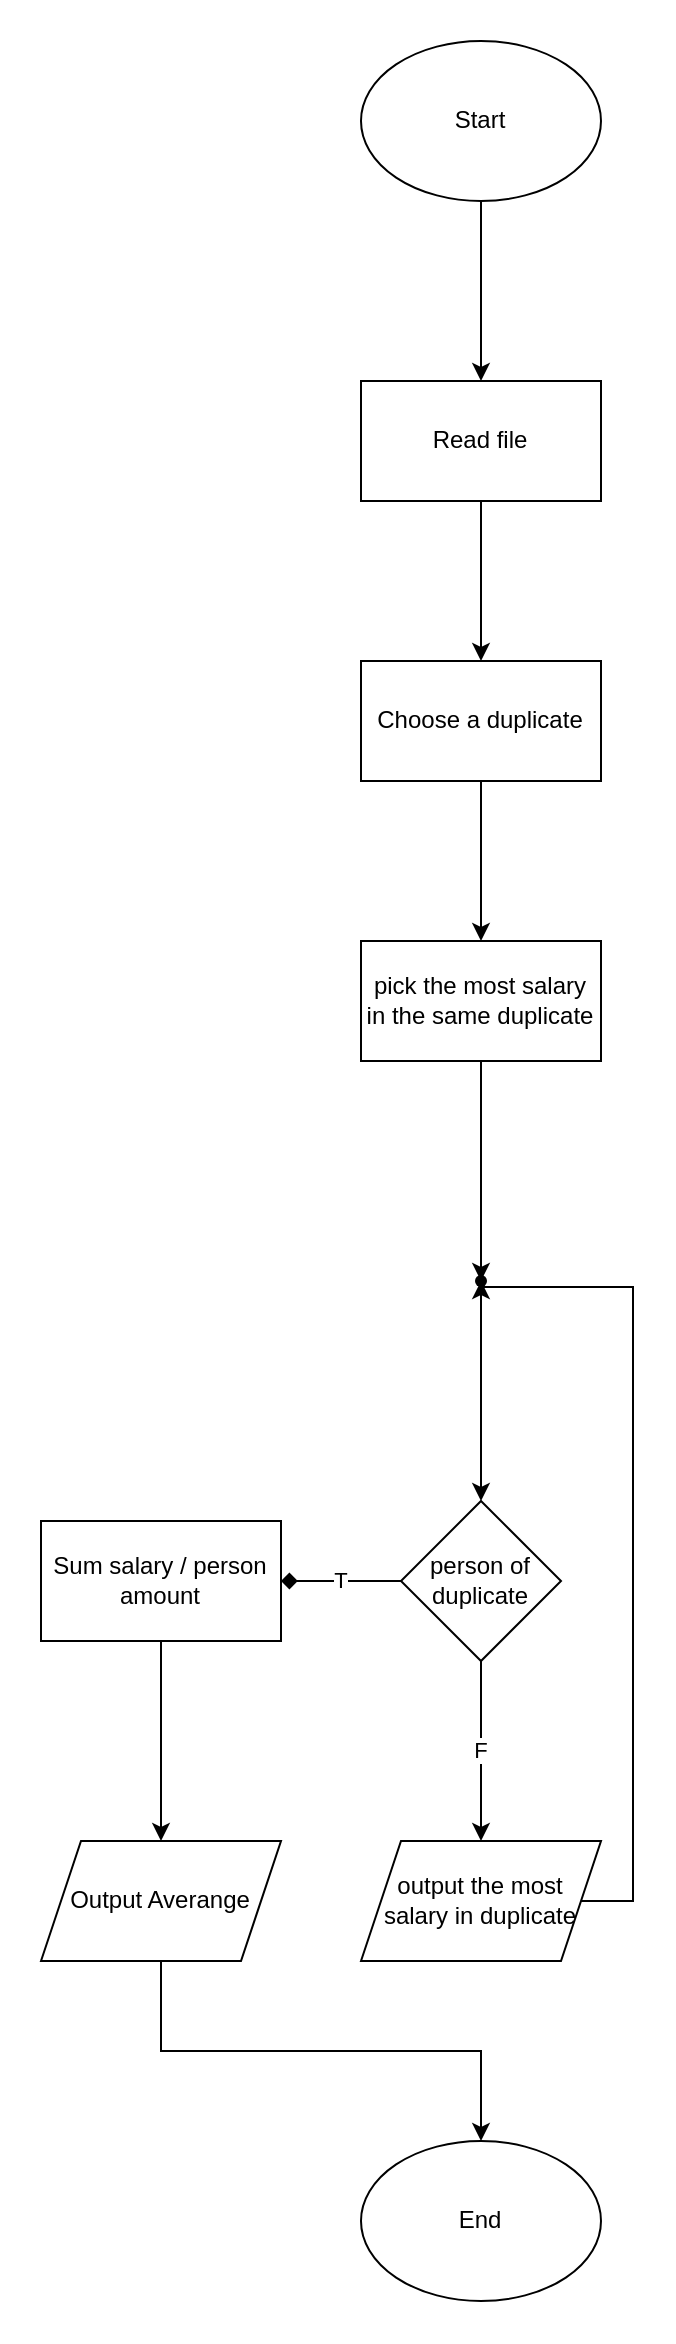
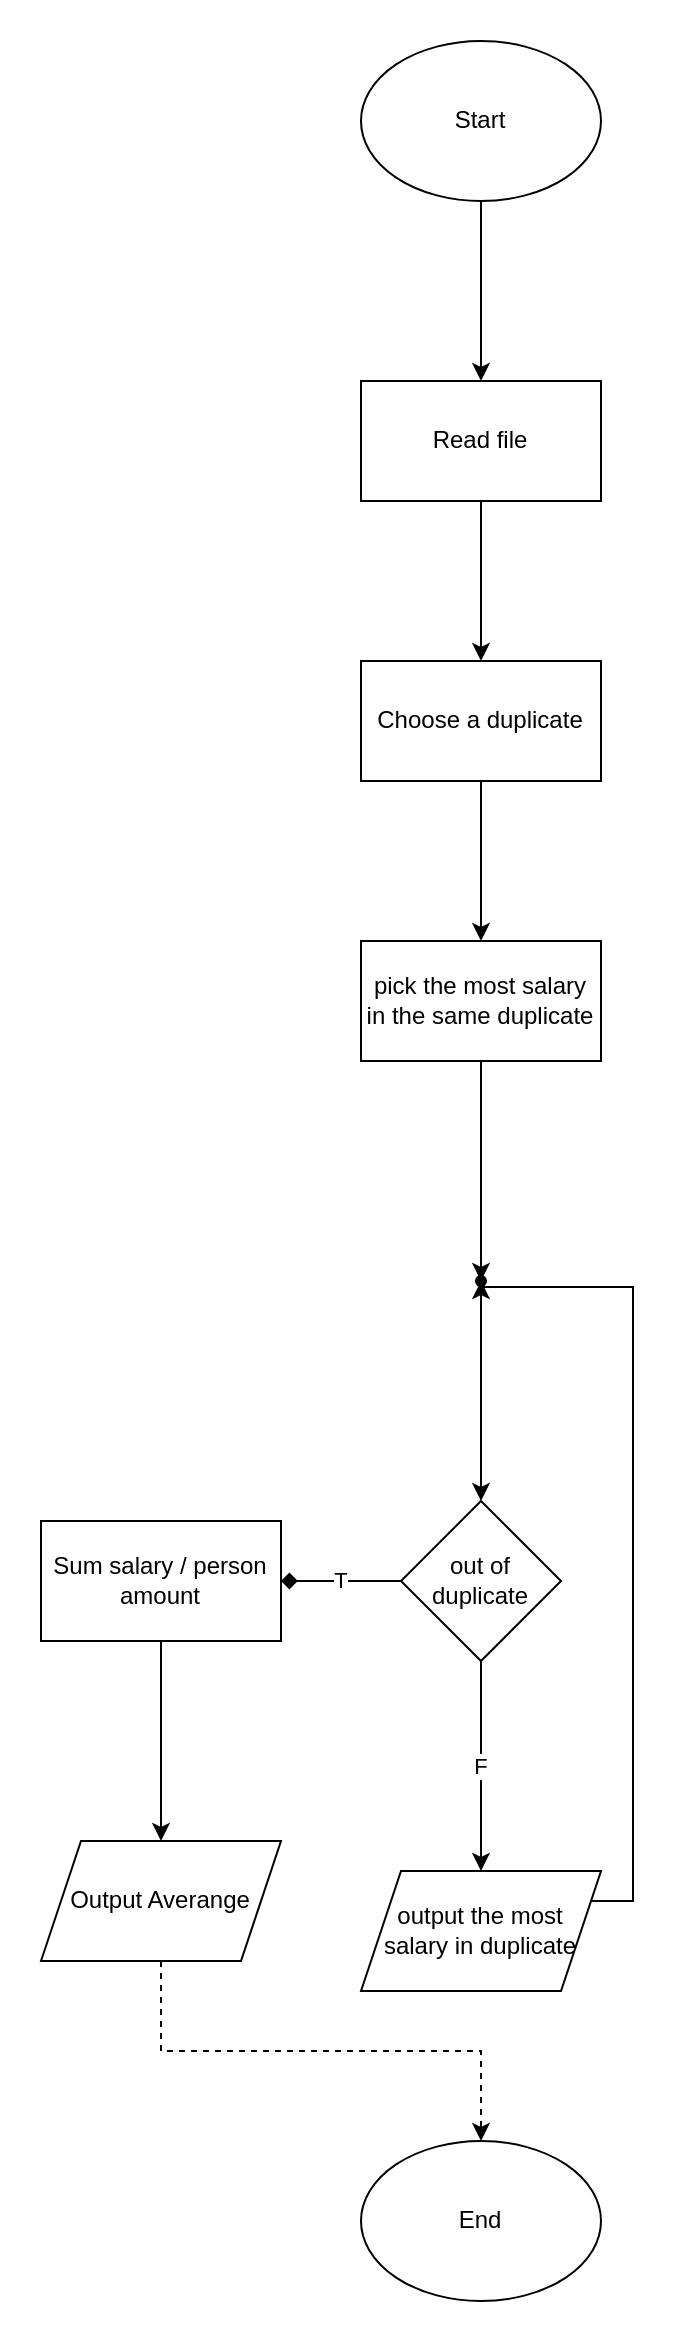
- <mxCell id="12" value="person of duplicate" style="rhombus;whiteSpace=wrap;html=1;" vertex="1" parent="1"><mxGeometry x="200" y="750" width="80" height="80" as="geometry" /></mxCell>
+ <mxCell id="12" value="out of duplicate" style="rhombus;whiteSpace=wrap;html=1;" vertex="1" parent="1"><mxGeometry x="200" y="750" width="80" height="80" as="geometry" /></mxCell>
- <mxCell id="13" value="output the most salary in duplicate" style="shape=parallelogram;perimeter=parallelogramPerimeter;whiteSpace=wrap;html=1;fixedSize=1;" vertex="1" parent="1"><mxGeometry x="180" y="920" width="120" height="60" as="geometry" /></mxCell>
+ <mxCell id="13" value="output the most salary in duplicate" style="shape=parallelogram;perimeter=parallelogramPerimeter;whiteSpace=wrap;html=1;fixedSize=1;" vertex="1" parent="1"><mxGeometry x="180" y="935" width="120" height="60" as="geometry" /></mxCell>
- <mxCell id="19" style="edgeStyle=orthogonalEdgeStyle;rounded=0;orthogonalLoop=1;jettySize=auto;html=1;exitX=0.5;exitY=1;exitDx=0;exitDy=0;entryX=0.5;entryY=0;entryDx=0;entryDy=0;" edge="1" parent="1" source="20" target="21"><mxGeometry relative="1" as="geometry" /></mxCell>
+ <mxCell id="19" style="edgeStyle=orthogonalEdgeStyle;rounded=0;orthogonalLoop=1;jettySize=auto;html=1;exitX=0.5;exitY=1;exitDx=0;exitDy=0;entryX=0.5;entryY=0;entryDx=0;entryDy=0;dashed=1;" edge="1" parent="1" source="20" target="21"><mxGeometry relative="1" as="geometry" /></mxCell>
